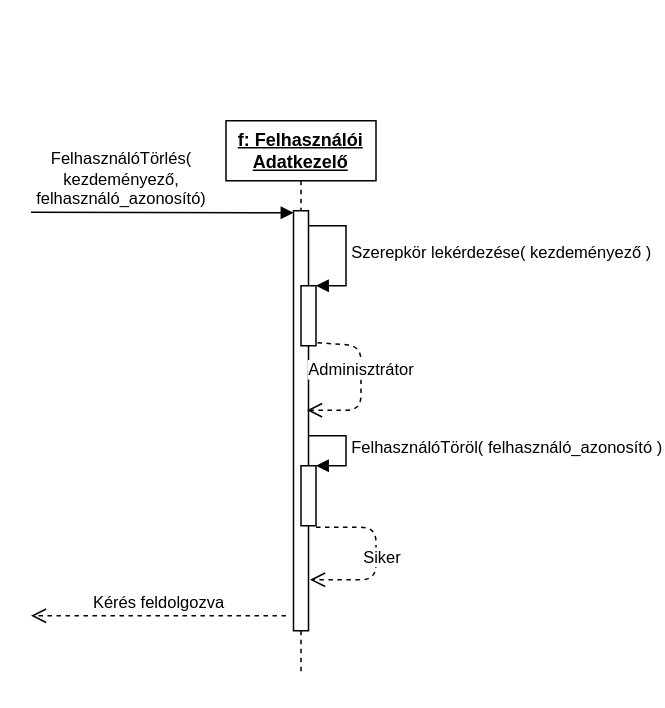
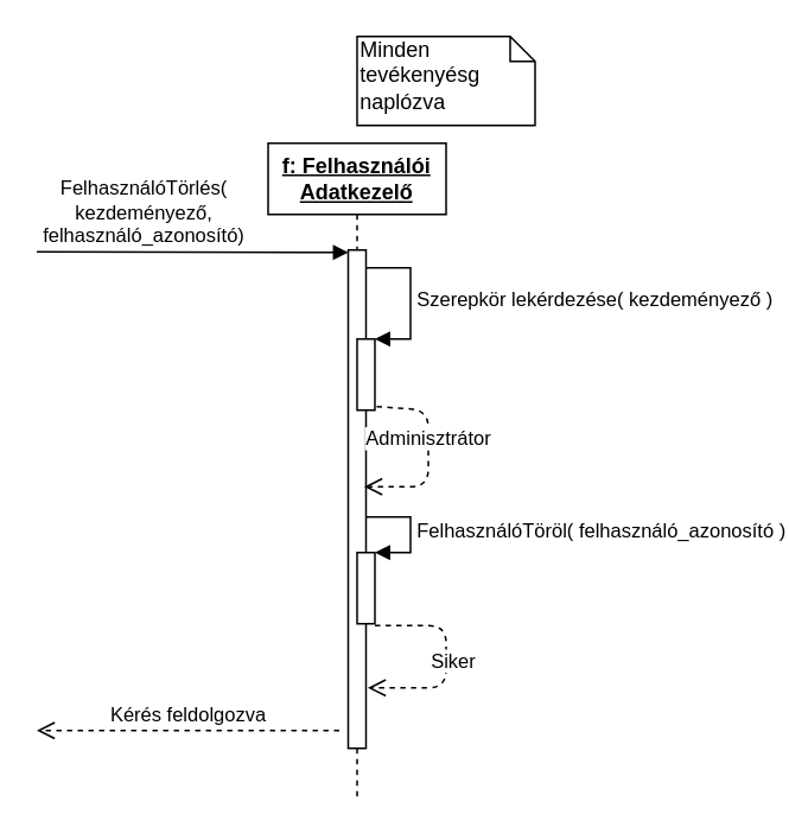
+ <mxCell id="8" value="Minden tevékenyésg naplózva" style="shape=note;whiteSpace=wrap;html=1;size=14;verticalAlign=top;align=left;spacingTop=-6;" parent="1" vertex="1"><mxGeometry x="200" y="20" width="100" height="50" as="geometry" /></mxCell>
